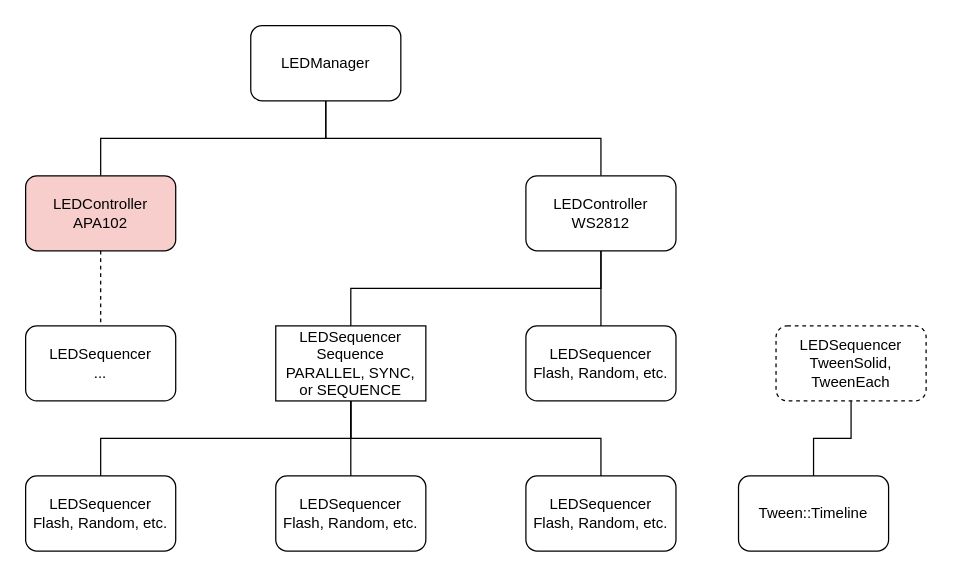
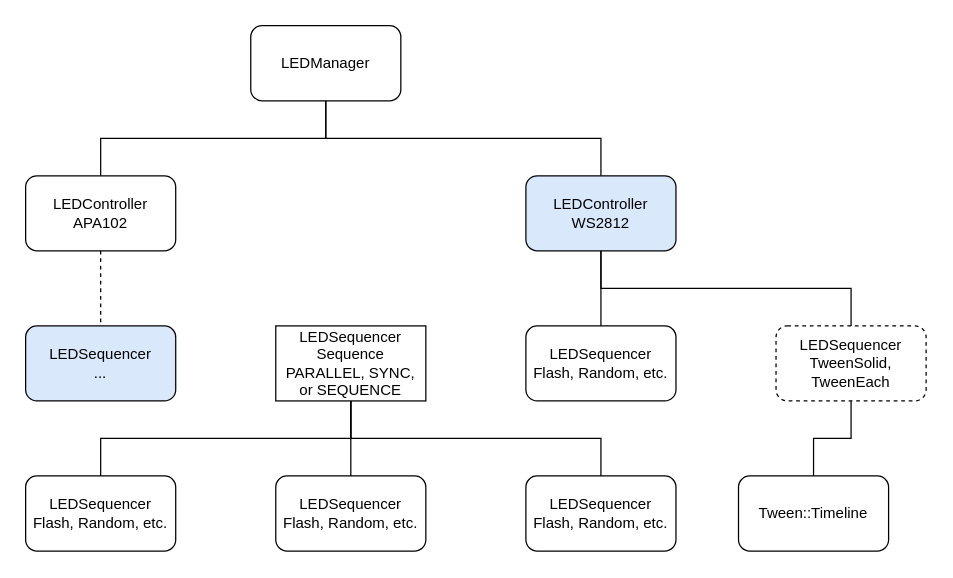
- <mxCell id="10" value="LEDController&lt;br&gt;APA102" style="rounded=1;whiteSpace=wrap;html=1;fillColor=#f8cecc;" vertex="1" parent="1"><mxGeometry x="20" y="140" width="120" height="60" as="geometry" /></mxCell>
+ <mxCell id="10" value="LEDController&lt;br&gt;APA102" style="rounded=1;whiteSpace=wrap;html=1;" vertex="1" parent="1"><mxGeometry x="20" y="140" width="120" height="60" as="geometry" /></mxCell>
- <mxCell id="8" value="LEDController&lt;br&gt;WS2812" style="rounded=1;whiteSpace=wrap;html=1;" vertex="1" parent="1"><mxGeometry x="420" y="140" width="120" height="60" as="geometry" /></mxCell>
+ <mxCell id="8" value="LEDController&lt;br&gt;WS2812" style="rounded=1;whiteSpace=wrap;html=1;fillColor=#dae8fc;" vertex="1" parent="1"><mxGeometry x="420" y="140" width="120" height="60" as="geometry" /></mxCell>
- <mxCell id="5" style="edgeStyle=orthogonalEdgeStyle;rounded=0;orthogonalLoop=1;jettySize=auto;html=1;exitX=0.5;exitY=1;exitDx=0;exitDy=0;entryX=0.5;entryY=0;entryDx=0;entryDy=0;endArrow=none;endFill=0;" edge="1" parent="1" source="8" target="15"><mxGeometry relative="1" as="geometry" /></mxCell>
+ <mxCell id="7" style="edgeStyle=orthogonalEdgeStyle;rounded=0;orthogonalLoop=1;jettySize=auto;html=1;exitX=0.5;exitY=1;exitDx=0;exitDy=0;entryX=0.5;entryY=0;entryDx=0;entryDy=0;endArrow=none;endFill=0;" edge="1" parent="1" source="8" target="20"><mxGeometry relative="1" as="geometry" /></mxCell>
- <mxCell id="22" value="LEDSequencer&lt;br&gt;..." style="rounded=1;whiteSpace=wrap;html=1;" vertex="1" parent="1"><mxGeometry x="20" y="260" width="120" height="60" as="geometry" /></mxCell>
+ <mxCell id="22" value="LEDSequencer&lt;br&gt;..." style="rounded=1;whiteSpace=wrap;html=1;fillColor=#dae8fc;" vertex="1" parent="1"><mxGeometry x="20" y="260" width="120" height="60" as="geometry" /></mxCell>
